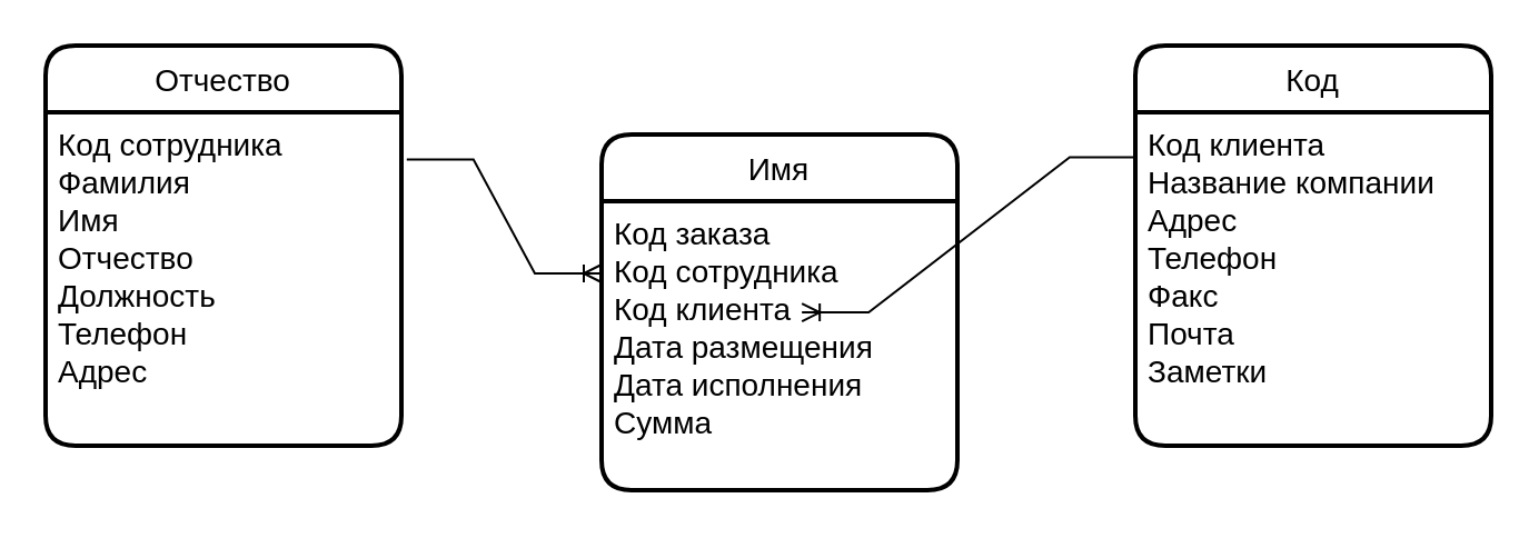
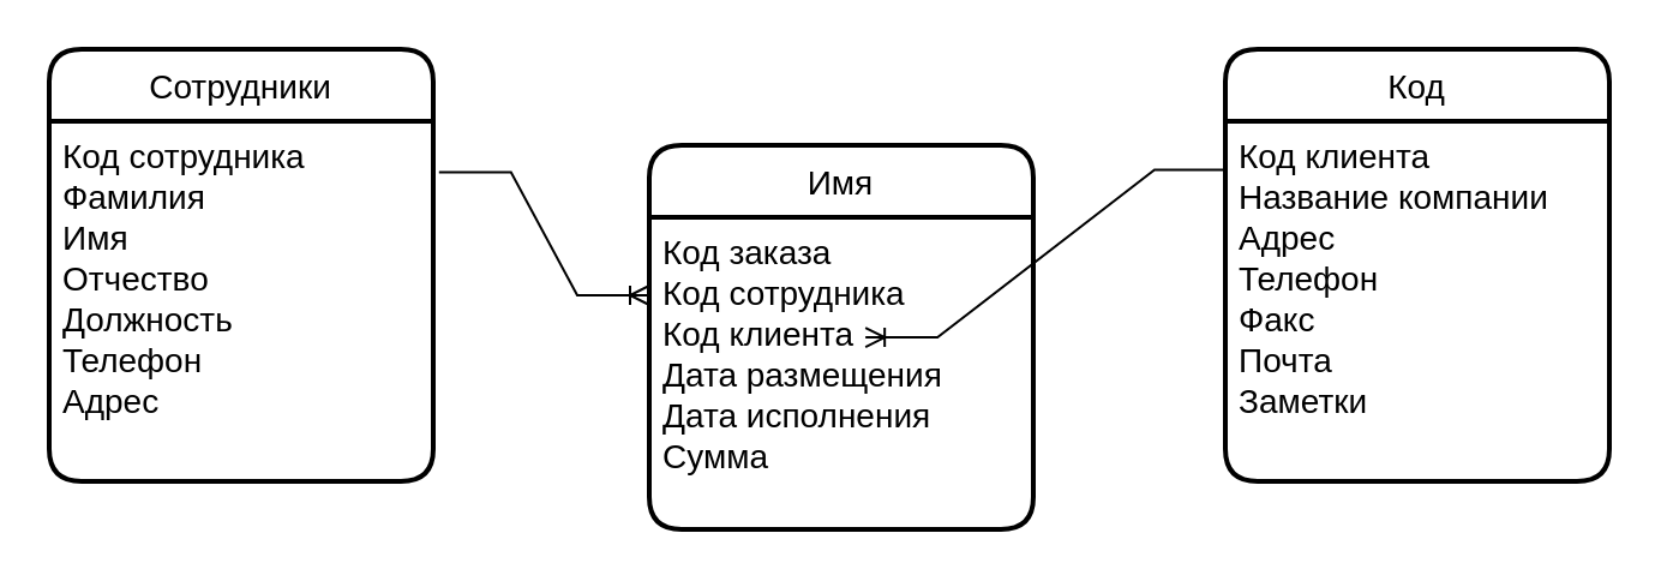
- <mxCell id="2" value="Отчество" style="swimlane;childLayout=stackLayout;horizontal=1;startSize=30;horizontalStack=0;rounded=1;fontSize=14;fontStyle=0;strokeWidth=2;resizeParent=0;resizeLast=1;shadow=0;dashed=0;align=center;" parent="1" vertex="1"><mxGeometry x="20" y="20" width="160" height="180" as="geometry" /></mxCell>
+ <mxCell id="2" value="Сотрудники" style="swimlane;childLayout=stackLayout;horizontal=1;startSize=30;horizontalStack=0;rounded=1;fontSize=14;fontStyle=0;strokeWidth=2;resizeParent=0;resizeLast=1;shadow=0;dashed=0;align=center;" parent="1" vertex="1"><mxGeometry x="20" y="20" width="160" height="180" as="geometry" /></mxCell>
